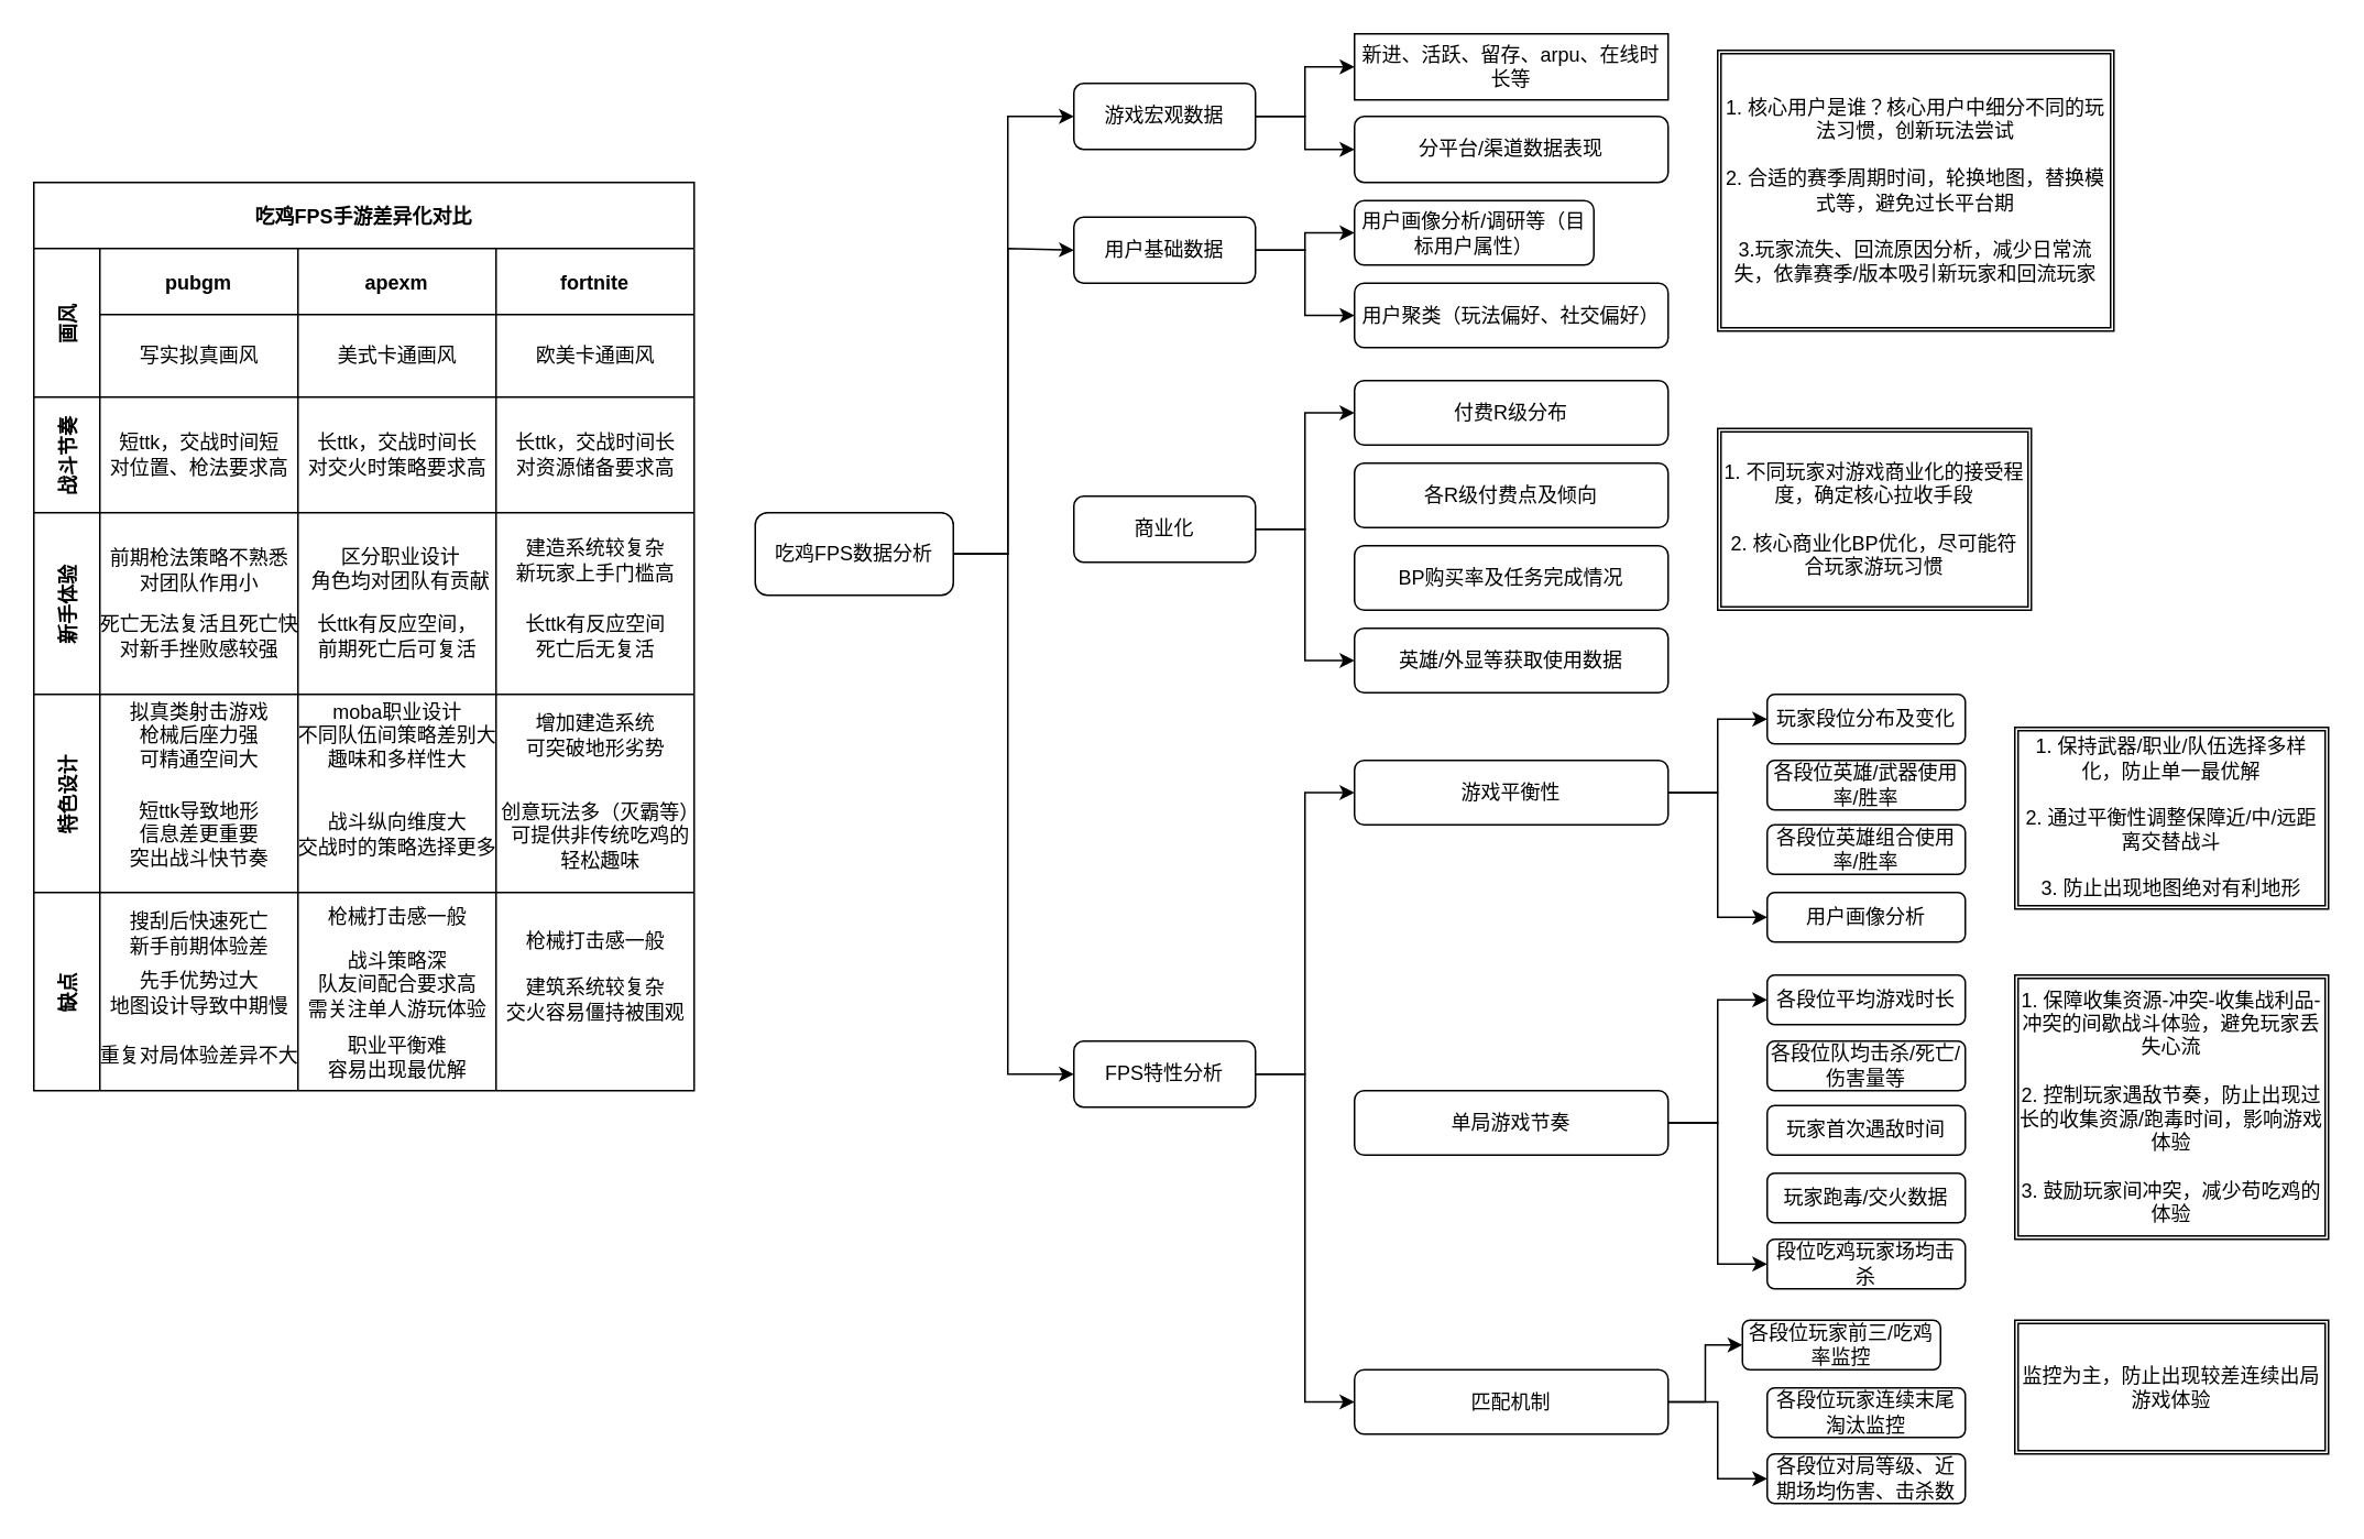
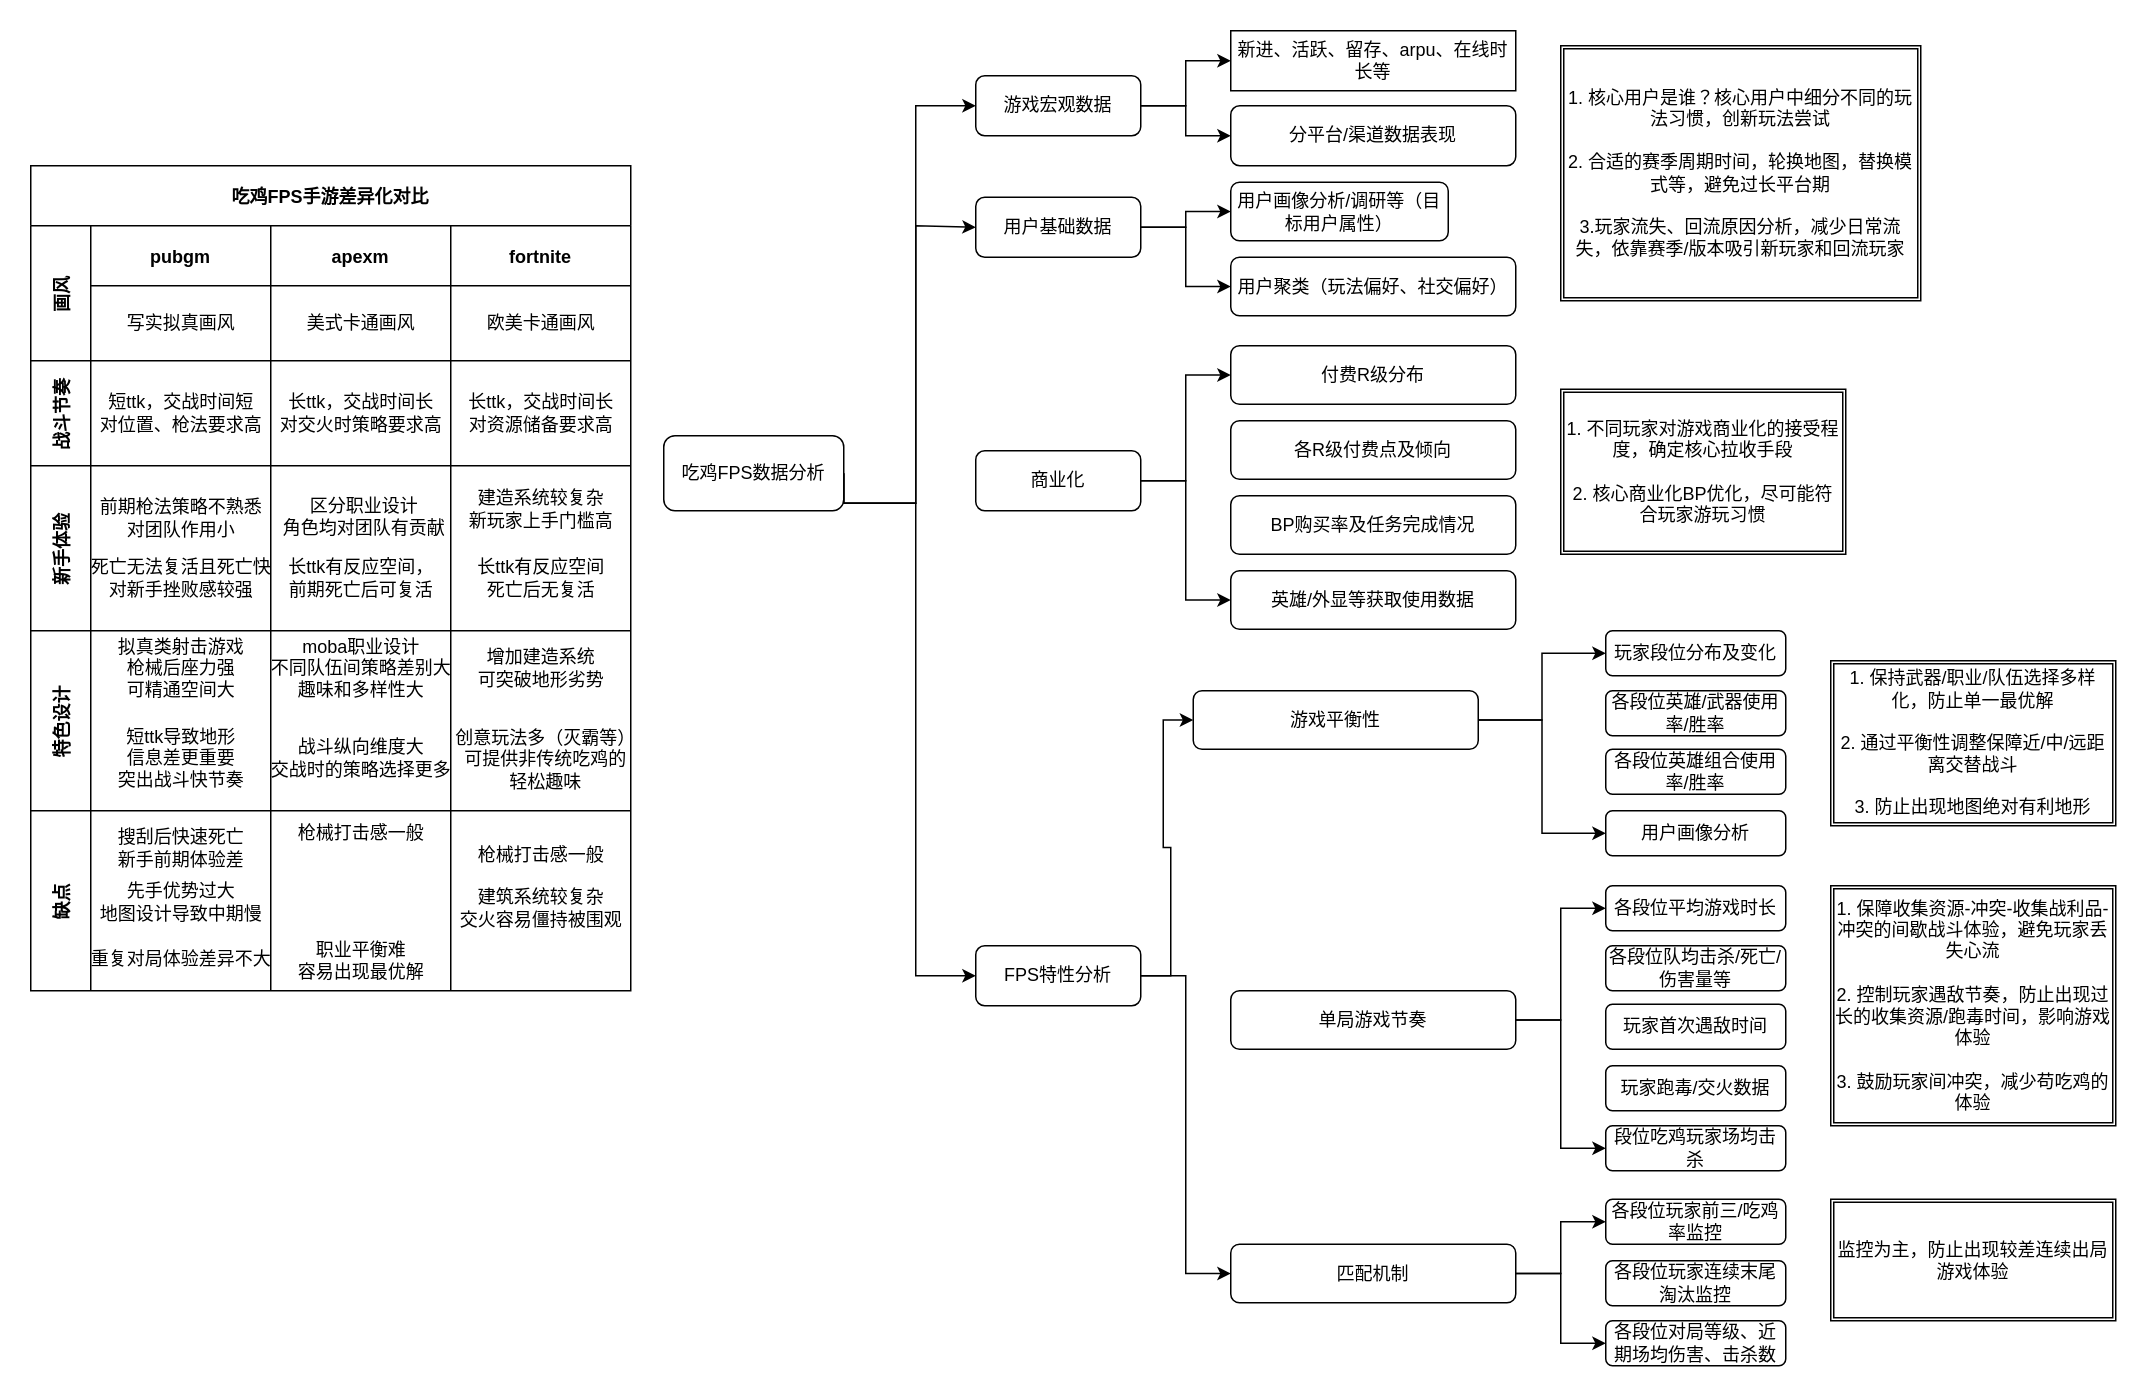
- <mxCell id="5" value="吃鸡FPS数据分析" style="rounded=1;whiteSpace=wrap;html=1;" vertex="1" parent="1"><mxGeometry x="457" y="310" width="120" height="50" as="geometry" /></mxCell>
+ <mxCell id="5" value="吃鸡FPS数据分析" style="rounded=1;whiteSpace=wrap;html=1;" vertex="1" parent="1"><mxGeometry x="442" y="290" width="120" height="50" as="geometry" /></mxCell>
- <mxCell id="68" value="游戏平衡性" style="whiteSpace=wrap;html=1;rounded=1;" vertex="1" parent="1"><mxGeometry x="820" y="460" width="190" height="39" as="geometry" /></mxCell>
+ <mxCell id="68" value="游戏平衡性" style="whiteSpace=wrap;html=1;rounded=1;" vertex="1" parent="1"><mxGeometry x="795" y="460" width="190" height="39" as="geometry" /></mxCell>
- <mxCell id="48" value="战斗策略深&lt;br&gt;队友间配合要求高&lt;br&gt;需关注单人游玩体验" style="text;html=1;align=center;verticalAlign=middle;resizable=0;points=[];autosize=1;strokeColor=none;fillColor=none;" vertex="1" parent="46"><mxGeometry y="31" width="120" height="50" as="geometry" /></mxCell>
- <mxCell id="95" value="各段位玩家前三/吃鸡率监控" style="whiteSpace=wrap;html=1;rounded=1;" vertex="1" parent="1"><mxGeometry x="1055" y="799" width="120" height="30" as="geometry" /></mxCell>
+ <mxCell id="95" value="各段位玩家前三/吃鸡率监控" style="whiteSpace=wrap;html=1;rounded=1;" vertex="1" parent="1"><mxGeometry x="1070" y="799" width="120" height="30" as="geometry" /></mxCell>
